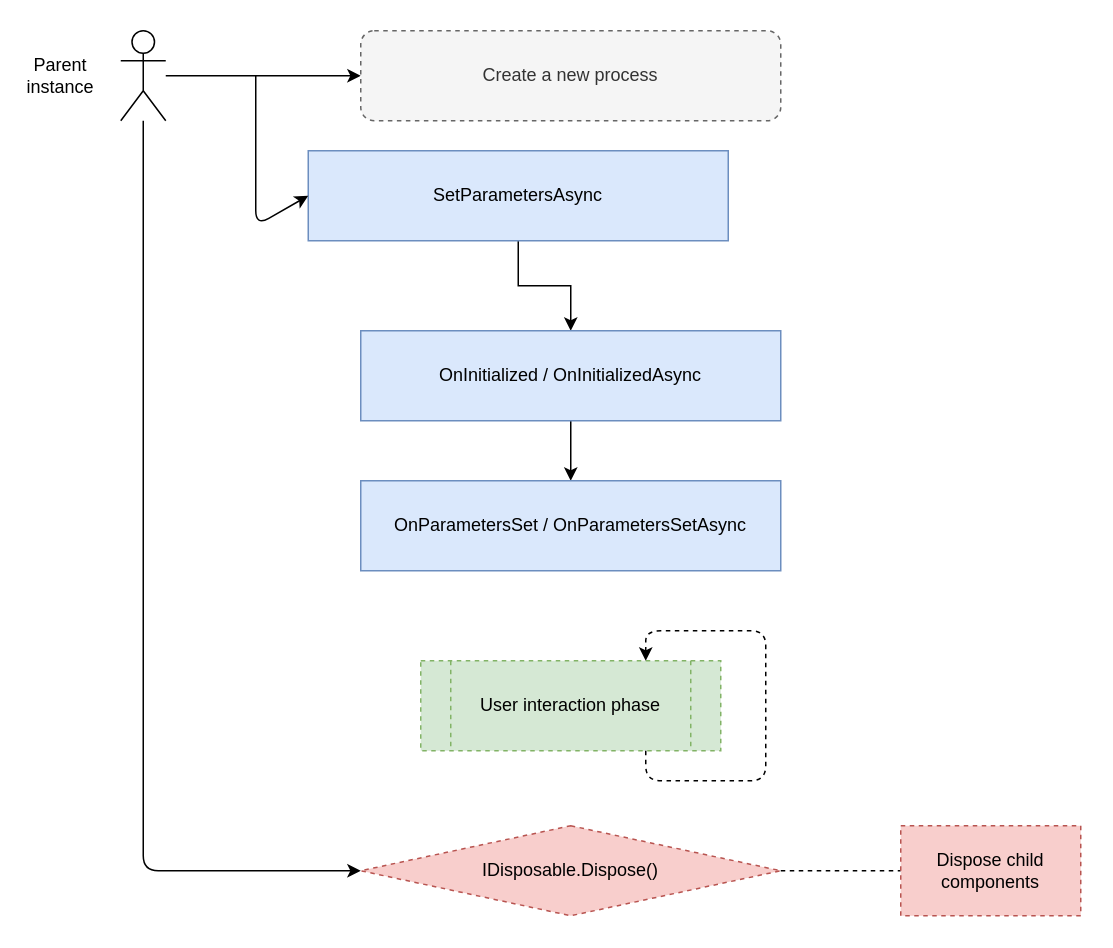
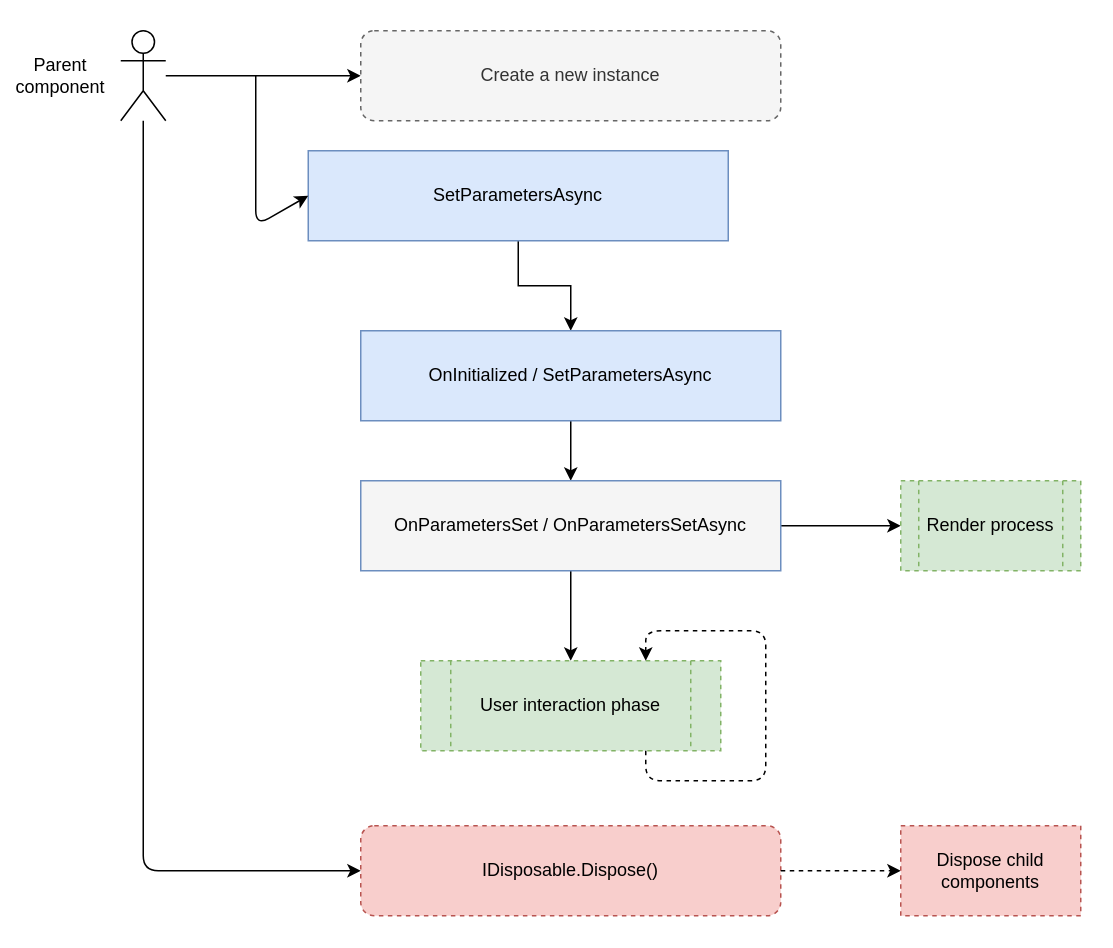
- <mxCell id="18" value="Parent&lt;br&gt;instance" style="text;html=1;strokeColor=none;fillColor=none;align=center;verticalAlign=middle;whiteSpace=wrap;rounded=0;glass=0;dashed=1;sketch=0;" vertex="1" parent="1"><mxGeometry x="20" y="40" width="40" height="20" as="geometry" /></mxCell>
+ <mxCell id="18" value="Parent&lt;br&gt;component" style="text;html=1;strokeColor=none;fillColor=none;align=center;verticalAlign=middle;whiteSpace=wrap;rounded=0;glass=0;dashed=1;sketch=0;" vertex="1" parent="1"><mxGeometry x="20" y="40" width="40" height="20" as="geometry" /></mxCell>
- <mxCell id="15" value="Create a new process" style="rounded=1;whiteSpace=wrap;html=1;fillColor=#f5f5f5;strokeColor=#666666;fontColor=#333333;dashed=1;" vertex="1" parent="1"><mxGeometry x="240" width="280" height="60" as="geometry" y="20" /></mxCell>
+ <mxCell id="15" value="Create a new instance" style="rounded=1;whiteSpace=wrap;html=1;fillColor=#f5f5f5;strokeColor=#666666;fontColor=#333333;dashed=1;" vertex="1" parent="1"><mxGeometry x="240" width="280" height="60" as="geometry" y="20" /></mxCell>
- <mxCell id="5" value="OnInitialized / OnInitializedAsync" style="rounded=0;whiteSpace=wrap;html=1;fillColor=#dae8fc;strokeColor=#6c8ebf;" parent="1" vertex="1"><mxGeometry x="240" y="220" width="280" height="60" as="geometry" /></mxCell>
+ <mxCell id="5" value="OnInitialized / SetParametersAsync" style="rounded=0;whiteSpace=wrap;html=1;fillColor=#dae8fc;strokeColor=#6c8ebf;" parent="1" vertex="1"><mxGeometry x="240" y="220" width="280" height="60" as="geometry" /></mxCell>
- <mxCell id="8" value="OnParametersSet / OnParametersSetAsync" style="rounded=0;whiteSpace=wrap;html=1;fillColor=#dae8fc;strokeColor=#6c8ebf;" parent="1" vertex="1"><mxGeometry x="240" y="320" width="280" height="60" as="geometry" /></mxCell>
+ <mxCell id="8" value="OnParametersSet / OnParametersSetAsync" style="rounded=0;whiteSpace=wrap;html=1;fillColor=#f5f5f5;strokeColor=#6c8ebf;" parent="1" vertex="1"><mxGeometry x="240" y="320" width="280" height="60" as="geometry" /></mxCell>
+ <mxCell id="6" style="edgeStyle=orthogonalEdgeStyle;rounded=0;orthogonalLoop=1;jettySize=auto;html=1;exitX=1;exitY=0.5;exitDx=0;exitDy=0;entryX=0;entryY=0.5;entryDx=0;entryDy=0;" parent="1" source="8" target="9" edge="1"><mxGeometry relative="1" as="geometry" /></mxCell>
+ <mxCell id="9" value="Render process" style="shape=process;whiteSpace=wrap;html=1;backgroundOutline=1;fillColor=#d5e8d4;strokeColor=#82b366;dashed=1;" parent="1" vertex="1"><mxGeometry x="600" y="320" width="120" height="60" as="geometry" /></mxCell>
+ <mxCell id="7" style="edgeStyle=orthogonalEdgeStyle;rounded=0;orthogonalLoop=1;jettySize=auto;html=1;entryX=0.5;entryY=0;entryDx=0;entryDy=0;" parent="1" source="8" target="10" edge="1"><mxGeometry relative="1" as="geometry" /></mxCell>
- <mxCell id="11" value="IDisposable.Dispose()" style="rhombus;whiteSpace=wrap;html=1;glass=0;sketch=0;fillColor=#f8cecc;strokeColor=#b85450;dashed=1;" parent="1" vertex="1"><mxGeometry x="240" y="550" width="280" height="60" as="geometry" /></mxCell>
+ <mxCell id="11" value="IDisposable.Dispose()" style="rounded=1;whiteSpace=wrap;html=1;glass=0;sketch=0;fillColor=#f8cecc;strokeColor=#b85450;dashed=1;" parent="1" vertex="1"><mxGeometry x="240" y="550" width="280" height="60" as="geometry" /></mxCell>
- <mxCell id="19" style="edgeStyle=orthogonalEdgeStyle;rounded=0;orthogonalLoop=1;jettySize=auto;html=1;entryX=0;entryY=0.5;entryDx=0;entryDy=0;dashed=1;exitX=1;exitY=0.5;exitDx=0;exitDy=0;endArrow=none;" edge="1" parent="1" target="20" source="11"><mxGeometry relative="1" as="geometry"><mxPoint x="550" y="580" as="sourcePoint" /></mxGeometry></mxCell>
+ <mxCell id="19" style="edgeStyle=orthogonalEdgeStyle;rounded=0;orthogonalLoop=1;jettySize=auto;html=1;entryX=0;entryY=0.5;entryDx=0;entryDy=0;dashed=1;exitX=1;exitY=0.5;exitDx=0;exitDy=0;" edge="1" parent="1" target="20" source="11"><mxGeometry relative="1" as="geometry"><mxPoint x="550" y="580" as="sourcePoint" /></mxGeometry></mxCell>
